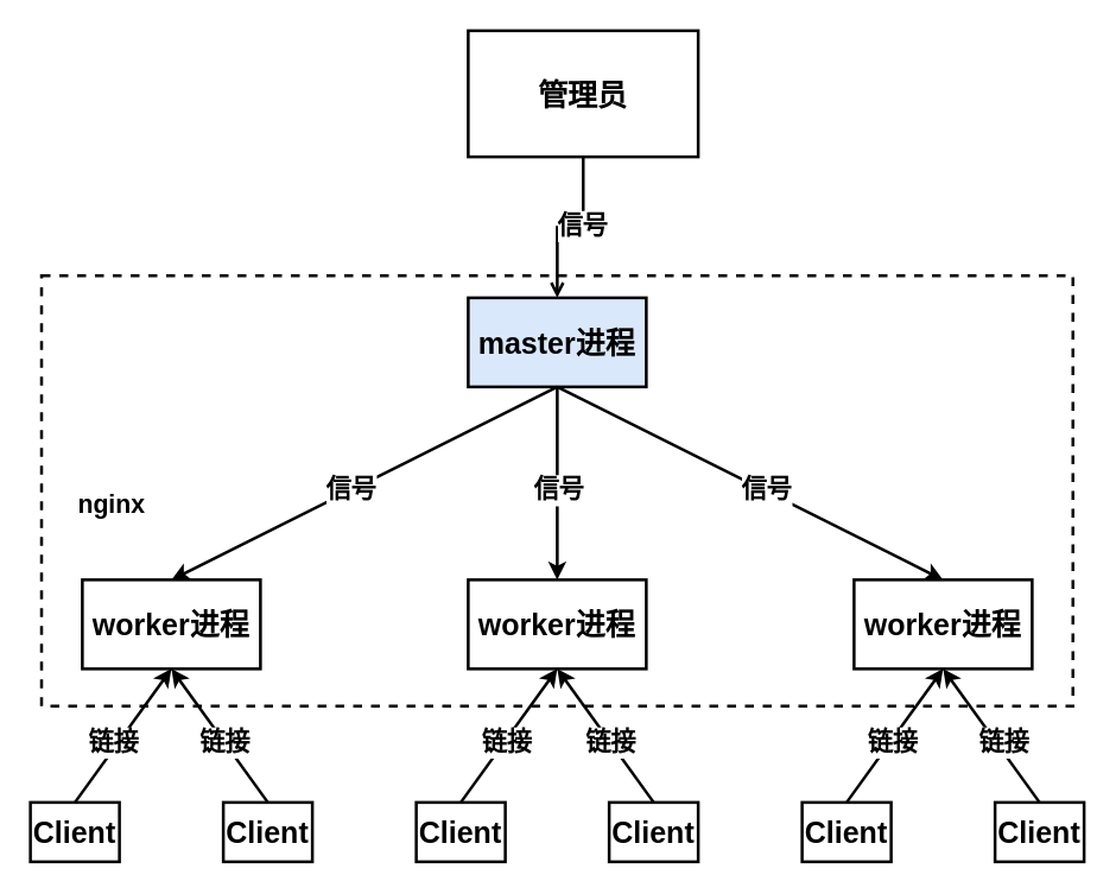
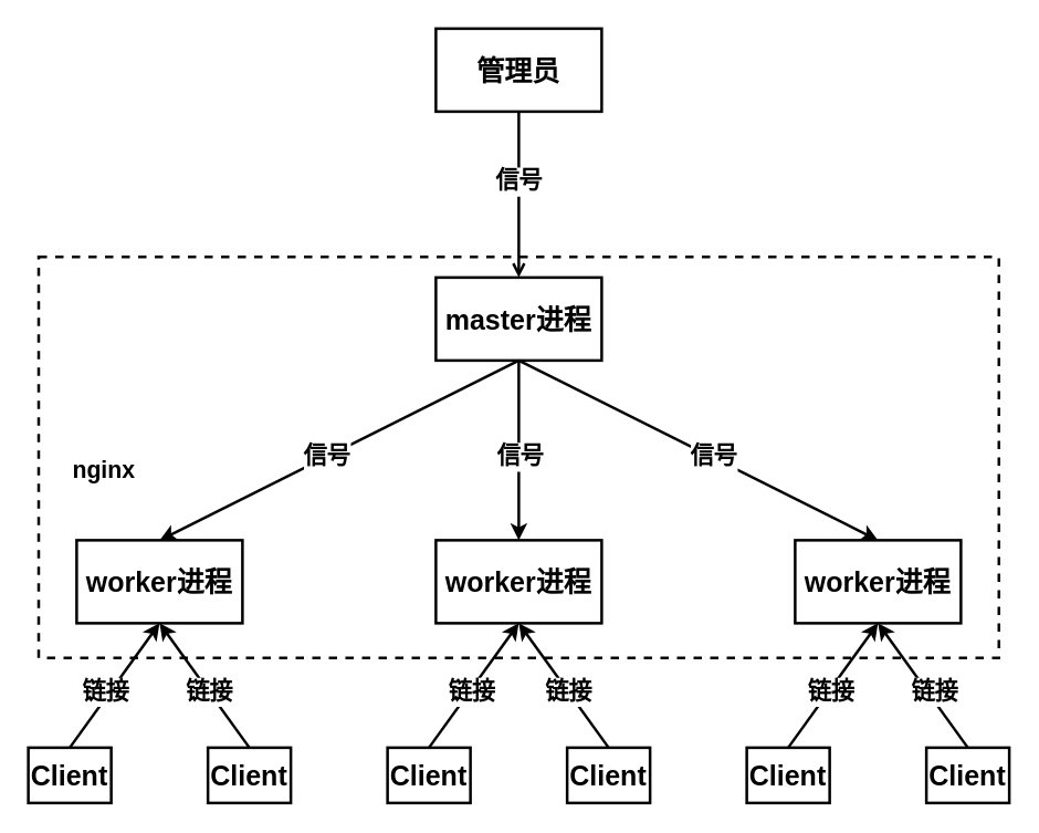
- <mxCell id="5" value="管理员" style="rounded=0;whiteSpace=wrap;html=1;strokeWidth=2;fontSize=20;fontStyle=1" vertex="1" parent="1"><mxGeometry x="315" y="20" width="155" height="85" as="geometry" /></mxCell>
+ <mxCell id="5" value="管理员" style="rounded=0;whiteSpace=wrap;html=1;strokeWidth=2;fontSize=20;fontStyle=1" vertex="1" parent="1"><mxGeometry x="315" y="20" width="120" height="60" as="geometry" /></mxCell>
- <mxCell id="7" value="master进程" style="rounded=0;whiteSpace=wrap;html=1;strokeWidth=2;fontSize=20;fontStyle=1;fillColor=#dae8fc;" vertex="1" parent="1"><mxGeometry x="315" y="200" width="120" height="60" as="geometry" /></mxCell>
+ <mxCell id="7" value="master进程" style="rounded=0;whiteSpace=wrap;html=1;strokeWidth=2;fontSize=20;fontStyle=1" vertex="1" parent="1"><mxGeometry x="315" y="200" width="120" height="60" as="geometry" /></mxCell>
